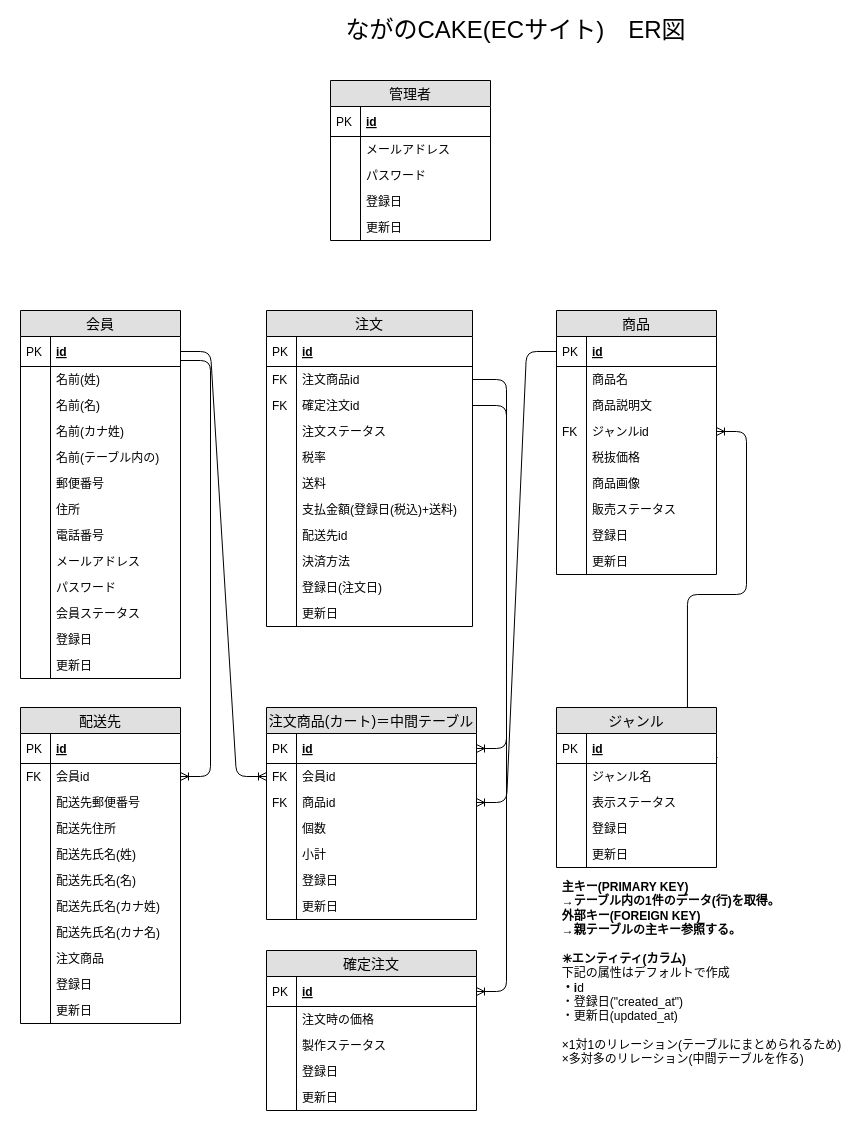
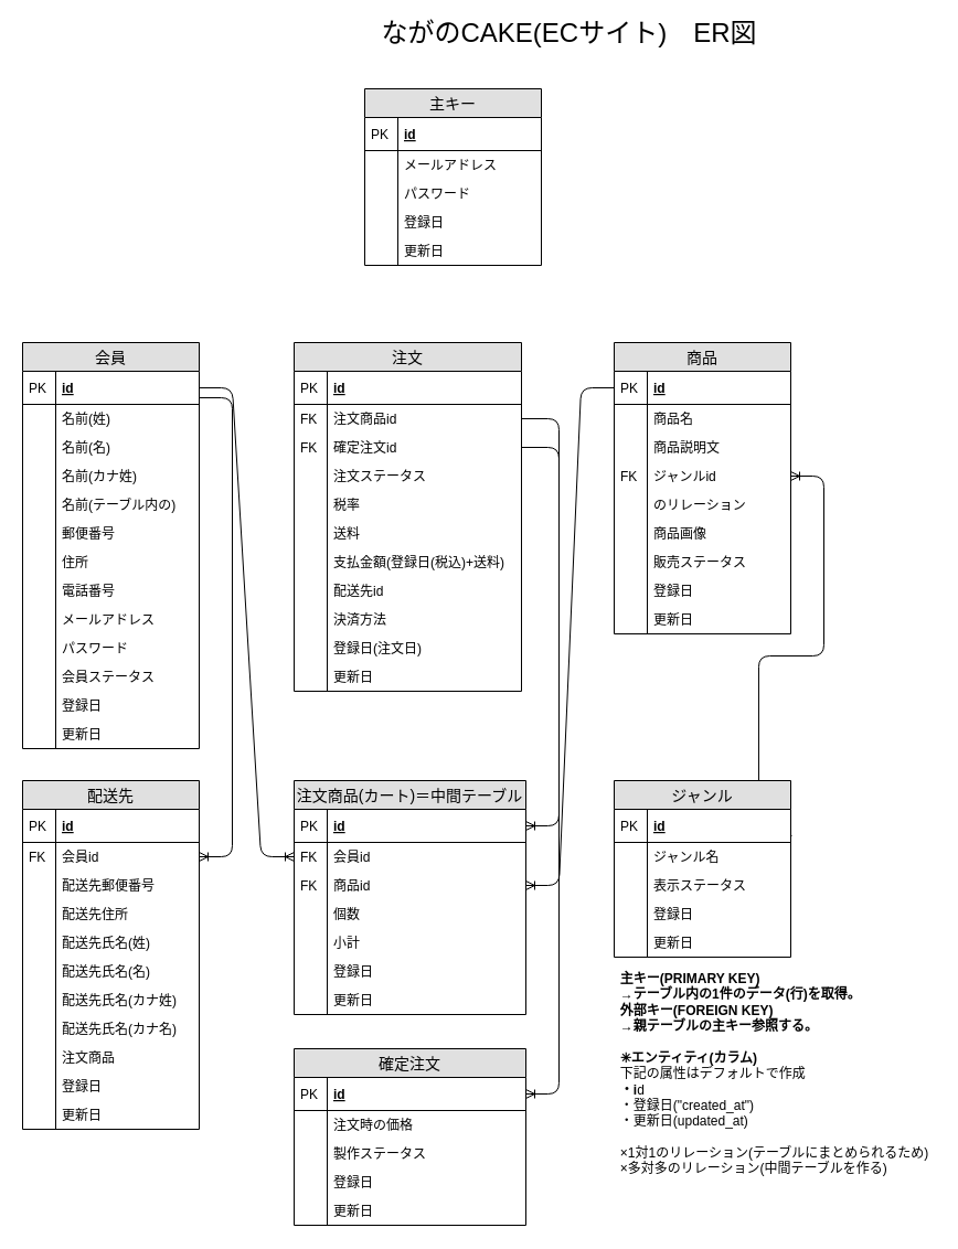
- <mxCell id="3" value="管理者" style="swimlane;fontStyle=0;childLayout=stackLayout;horizontal=1;startSize=26;fillColor=#e0e0e0;horizontalStack=0;resizeParent=1;resizeParentMax=0;resizeLast=0;collapsible=1;marginBottom=0;swimlaneFillColor=#ffffff;align=center;fontSize=14;" vertex="1" parent="1"><mxGeometry x="330" y="80" width="160" height="160" as="geometry" /></mxCell>
+ <mxCell id="3" value="主キー" style="swimlane;fontStyle=0;childLayout=stackLayout;horizontal=1;startSize=26;fillColor=#e0e0e0;horizontalStack=0;resizeParent=1;resizeParentMax=0;resizeLast=0;collapsible=1;marginBottom=0;swimlaneFillColor=#ffffff;align=center;fontSize=14;" vertex="1" parent="1"><mxGeometry x="330" y="80" width="160" height="160" as="geometry" /></mxCell>
- <mxCell id="51" value="税抜価格" style="shape=partialRectangle;top=0;left=0;right=0;bottom=0;align=left;verticalAlign=top;fillColor=none;spacingLeft=34;spacingRight=4;overflow=hidden;rotatable=0;points=[[0,0.5],[1,0.5]];portConstraint=eastwest;dropTarget=0;fontSize=12;" parent="42" vertex="1"><mxGeometry y="134" width="160" height="26" as="geometry" /></mxCell>
+ <mxCell id="51" value="のリレーション" style="shape=partialRectangle;top=0;left=0;right=0;bottom=0;align=left;verticalAlign=top;fillColor=none;spacingLeft=34;spacingRight=4;overflow=hidden;rotatable=0;points=[[0,0.5],[1,0.5]];portConstraint=eastwest;dropTarget=0;fontSize=12;" parent="42" vertex="1"><mxGeometry y="134" width="160" height="26" as="geometry" /></mxCell>
